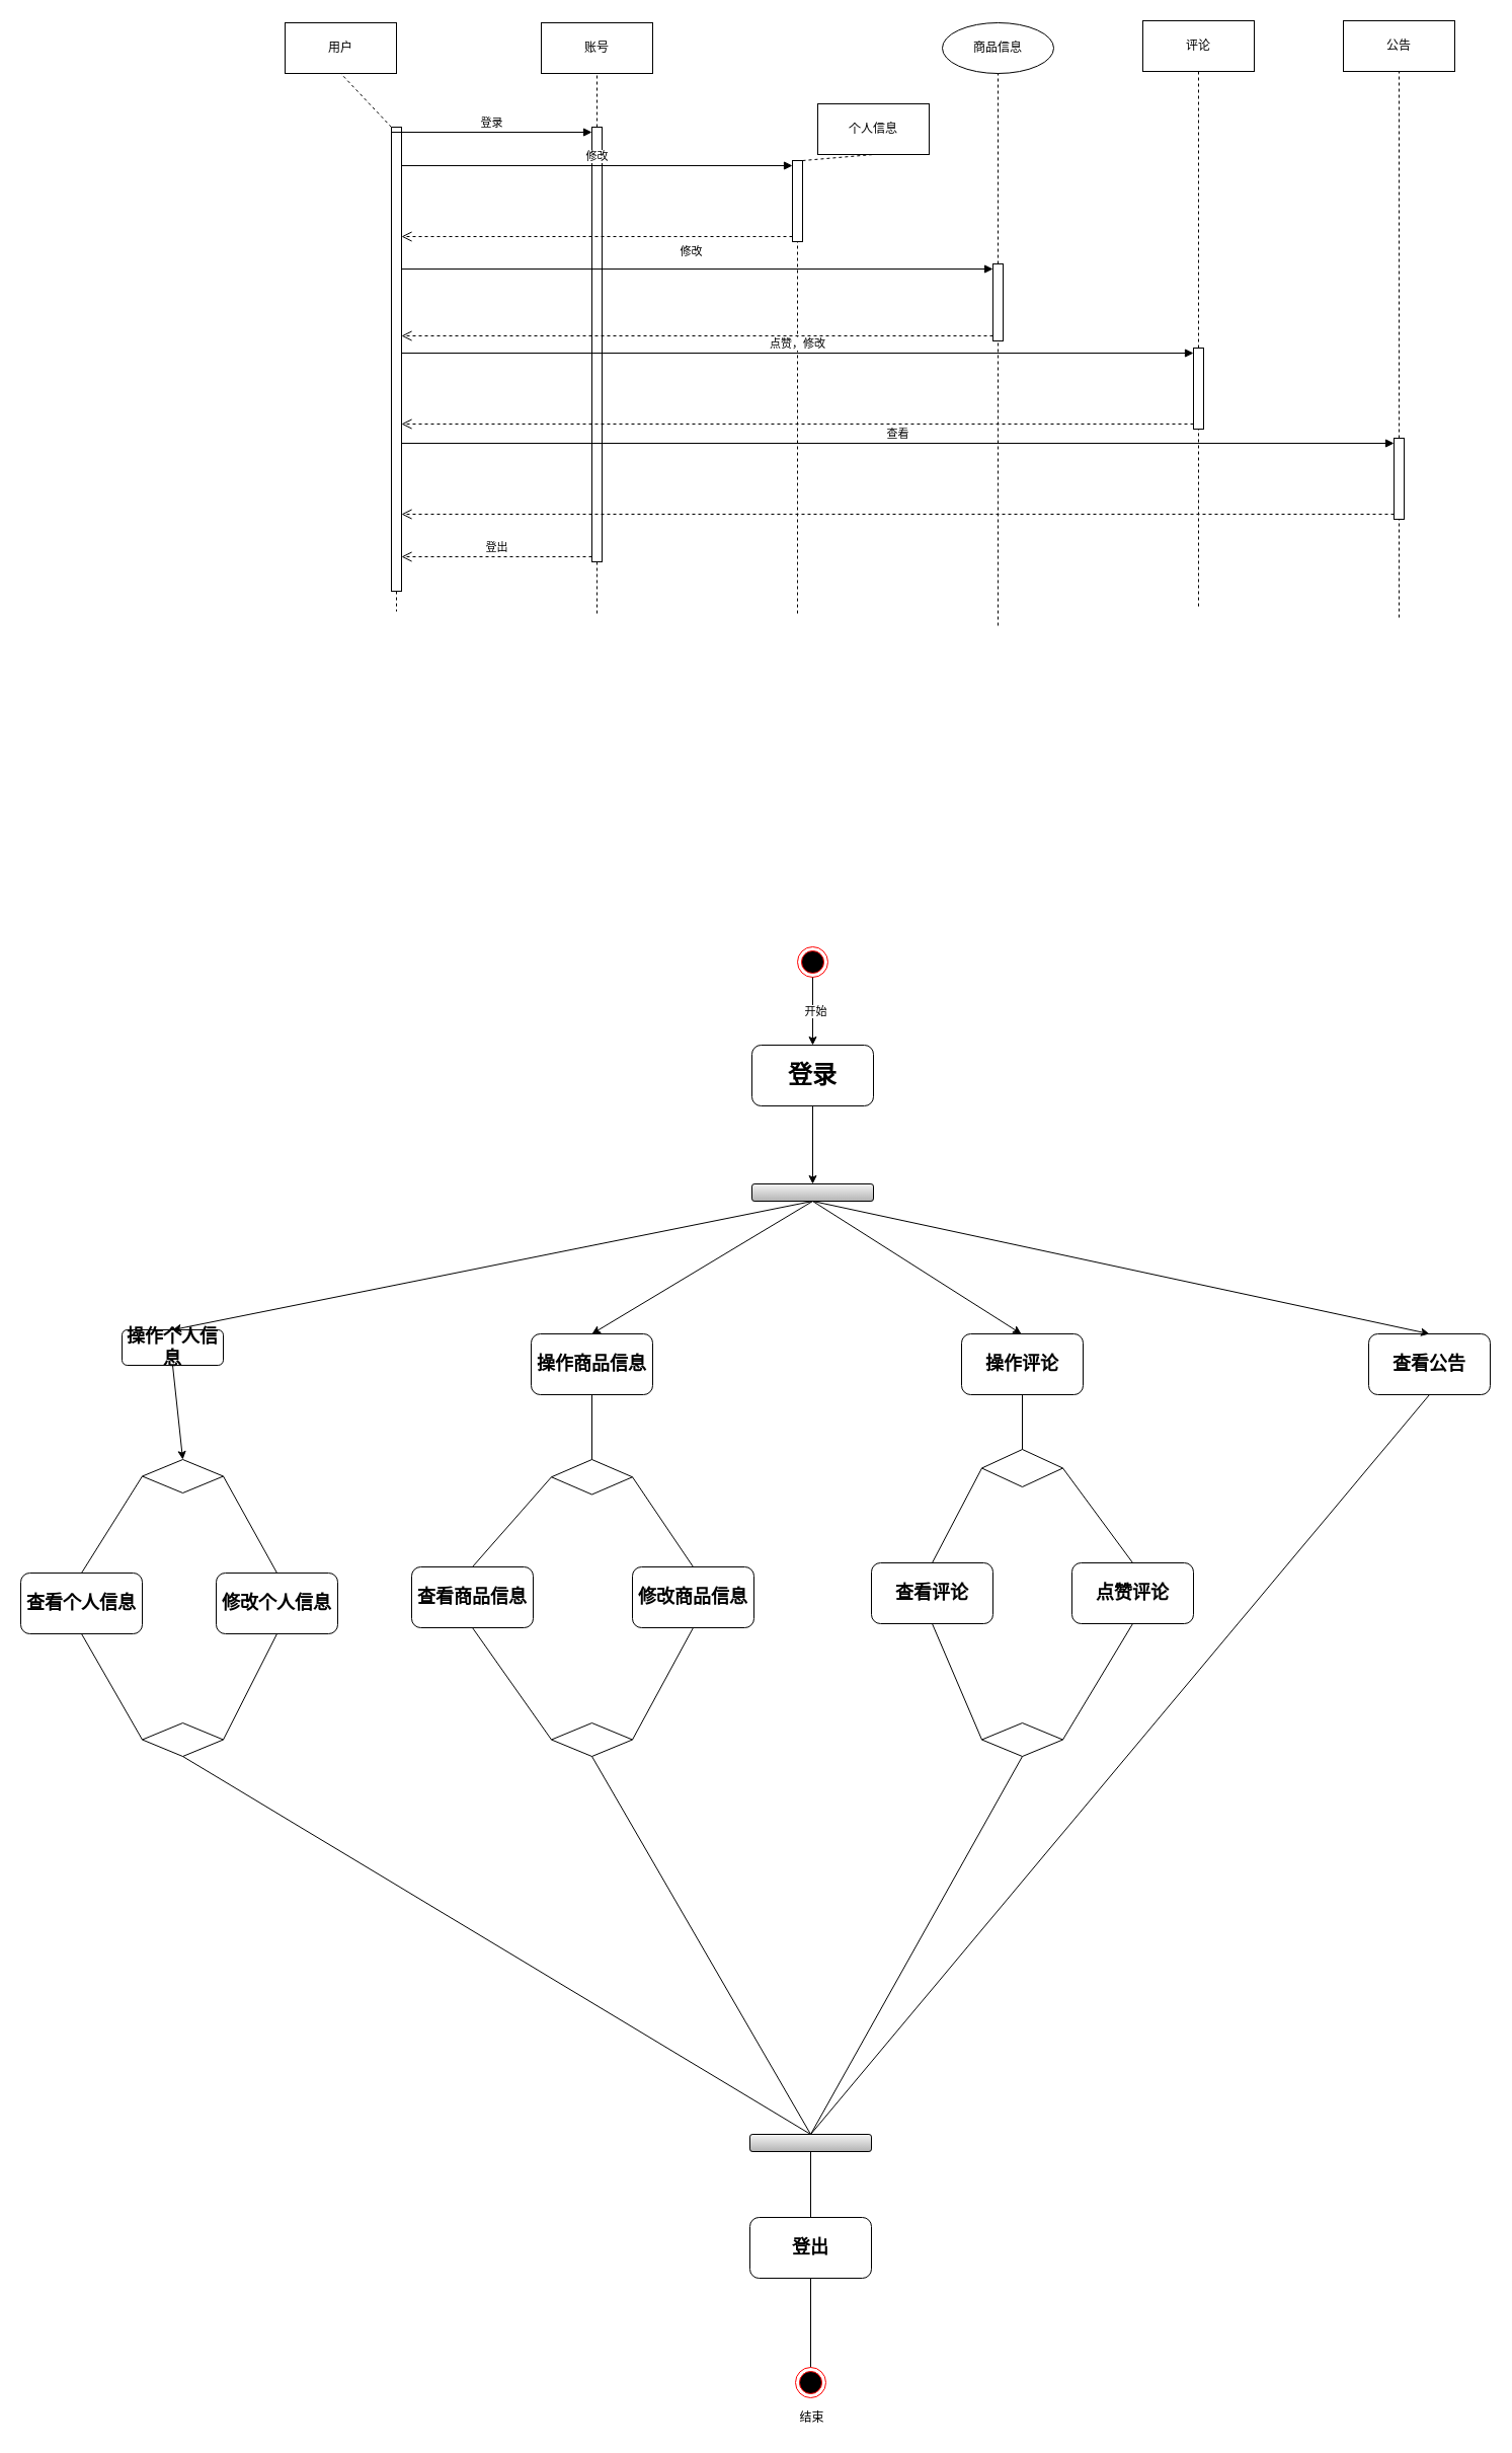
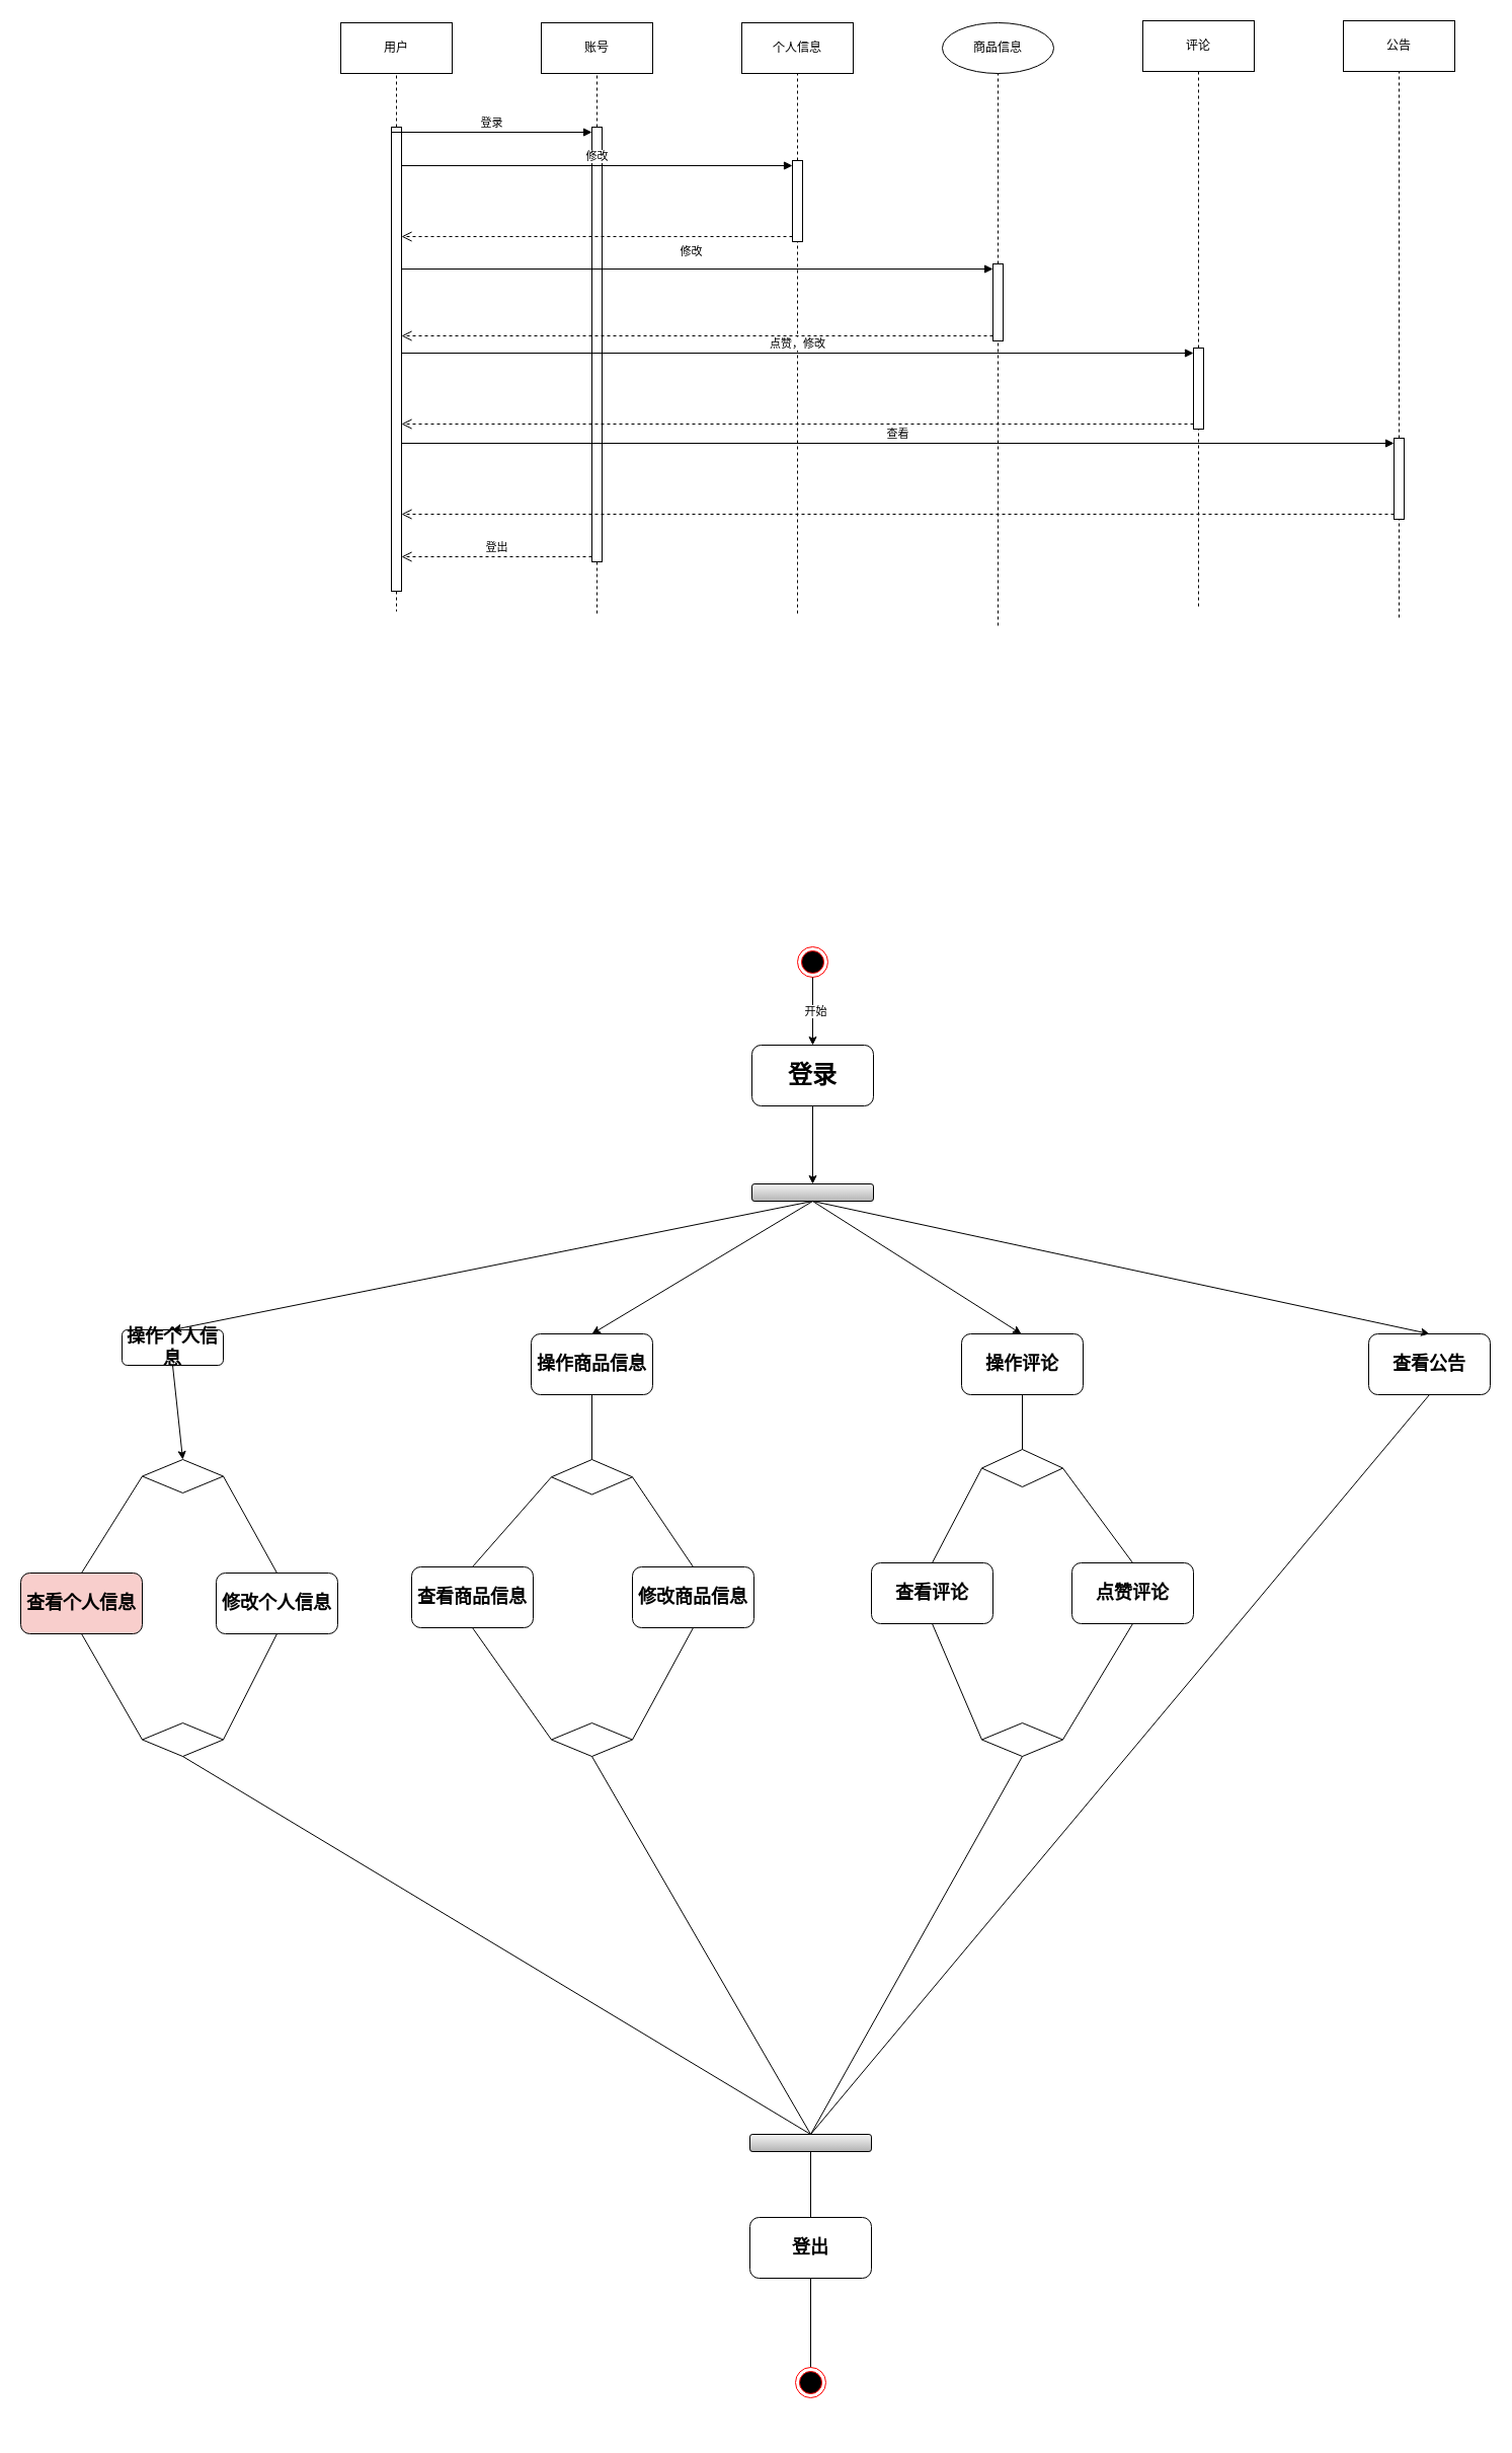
- <mxCell id="2" value="用户" style="html=1;whiteSpace=wrap;" parent="1" vertex="1"><mxGeometry x="281" y="22" width="110" height="50" as="geometry" /></mxCell>
+ <mxCell id="2" value="用户" style="html=1;whiteSpace=wrap;" parent="1" vertex="1"><mxGeometry x="336" y="22" width="110" height="50" as="geometry" /></mxCell>
- <mxCell id="4" value="个人信息" style="html=1;whiteSpace=wrap;" parent="1" vertex="1"><mxGeometry x="807" y="102" width="110" height="50" as="geometry" /></mxCell>
+ <mxCell id="4" value="个人信息" style="html=1;whiteSpace=wrap;" parent="1" vertex="1"><mxGeometry x="732" y="22" width="110" height="50" as="geometry" /></mxCell>
- <mxCell id="54" value="&lt;h2&gt;查看个人信息&lt;/h2&gt;" style="rounded=1;whiteSpace=wrap;html=1;" vertex="1" parent="1"><mxGeometry x="20" y="1552" width="120" height="60" as="geometry" /></mxCell>
+ <mxCell id="54" value="&lt;h2&gt;查看个人信息&lt;/h2&gt;" style="rounded=1;whiteSpace=wrap;html=1;fillColor=#f8cecc;" vertex="1" parent="1"><mxGeometry x="20" y="1552" width="120" height="60" as="geometry" /></mxCell>
- <mxCell id="87" value="结束" style="text;html=1;align=center;verticalAlign=middle;resizable=0;points=[];autosize=1;strokeColor=none;fillColor=none;" vertex="1" parent="1"><mxGeometry x="780" y="2373" width="42" height="26" as="geometry" /></mxCell>
